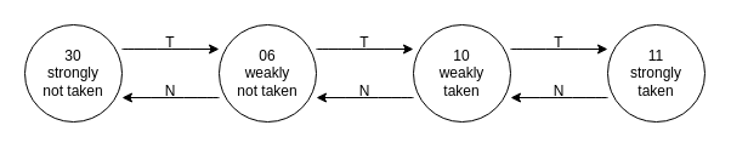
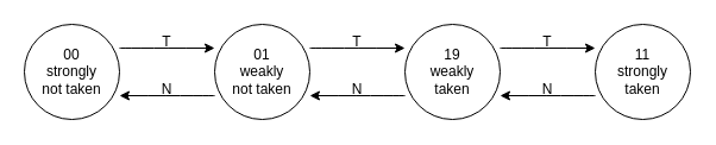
- <mxCell id="18" value="30&lt;br&gt;strongly&lt;br&gt;not taken" style="text;strokeColor=none;align=center;fillColor=none;html=1;verticalAlign=middle;whiteSpace=wrap;rounded=0;" vertex="1" parent="1"><mxGeometry x="30" y="45" width="60" height="30" as="geometry" /></mxCell>
+ <mxCell id="18" value="00&lt;br&gt;strongly&lt;br&gt;not taken" style="text;strokeColor=none;align=center;fillColor=none;html=1;verticalAlign=middle;whiteSpace=wrap;rounded=0;" vertex="1" parent="1"><mxGeometry x="30" y="45" width="60" height="30" as="geometry" /></mxCell>
- <mxCell id="19" value="06&lt;br&gt;weakly&lt;br&gt;not taken" style="text;strokeColor=none;align=center;fillColor=none;html=1;verticalAlign=middle;whiteSpace=wrap;rounded=0;" vertex="1" parent="1"><mxGeometry x="190" y="45" width="60" height="30" as="geometry" /></mxCell>
+ <mxCell id="19" value="01&lt;br&gt;weakly&lt;br&gt;not taken" style="text;strokeColor=none;align=center;fillColor=none;html=1;verticalAlign=middle;whiteSpace=wrap;rounded=0;" vertex="1" parent="1"><mxGeometry x="190" y="45" width="60" height="30" as="geometry" /></mxCell>
- <mxCell id="20" value="10&lt;br&gt;weakly&lt;br&gt;taken" style="text;strokeColor=none;align=center;fillColor=none;html=1;verticalAlign=middle;whiteSpace=wrap;rounded=0;" vertex="1" parent="1"><mxGeometry x="350" y="45" width="60" height="30" as="geometry" /></mxCell>
+ <mxCell id="20" value="19&lt;br&gt;weakly&lt;br&gt;taken" style="text;strokeColor=none;align=center;fillColor=none;html=1;verticalAlign=middle;whiteSpace=wrap;rounded=0;" vertex="1" parent="1"><mxGeometry x="350" y="45" width="60" height="30" as="geometry" /></mxCell>
